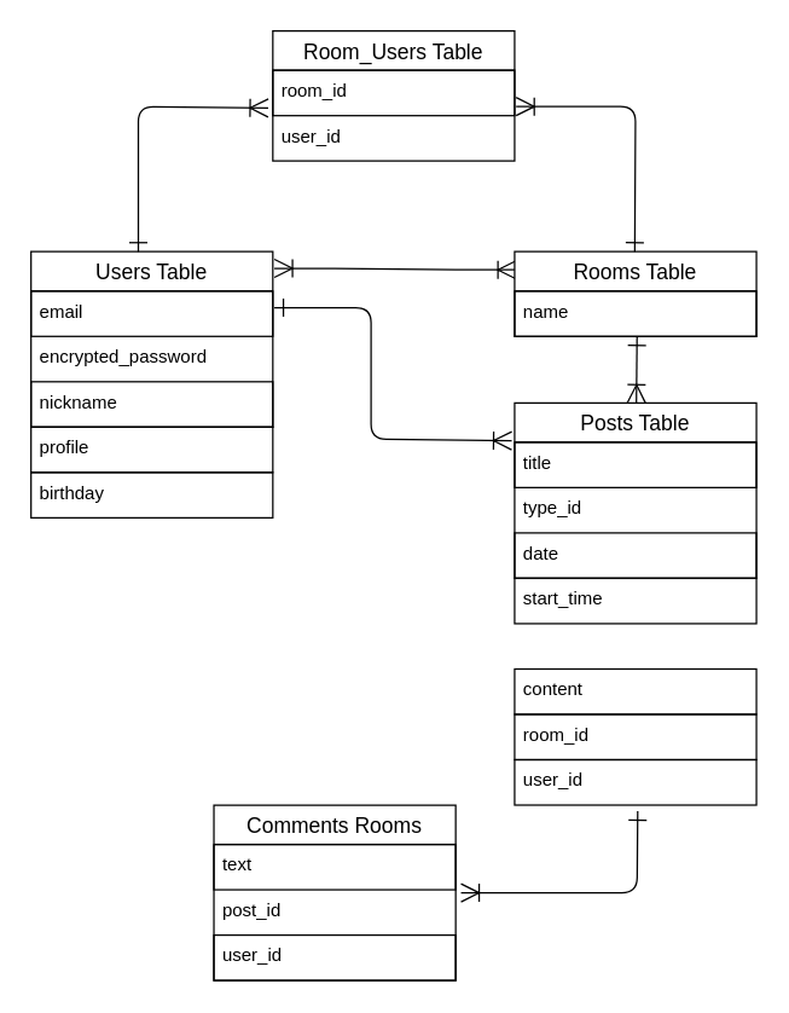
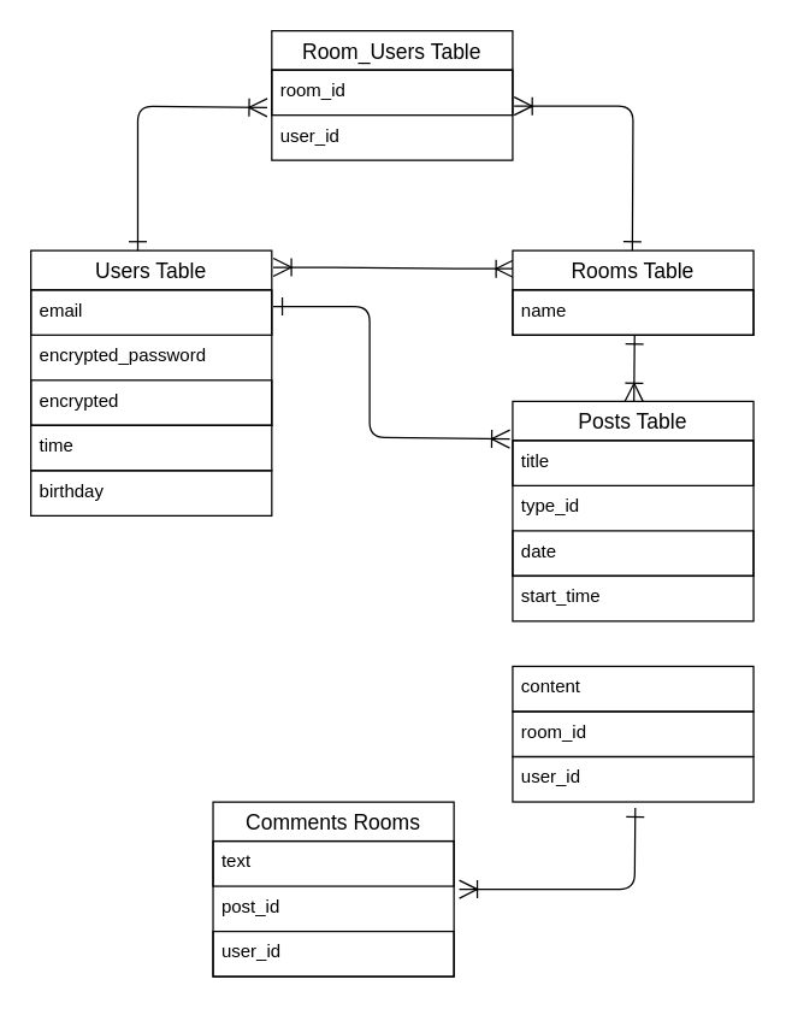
- <mxCell id="14" value="nickname" style="text;strokeColor=default;fillColor=none;spacingLeft=4;spacingRight=4;overflow=hidden;rotatable=0;points=[[0,0.5,0,0,0],[1,0.5,0,0,0]];portConstraint=eastwest;fontSize=12;" parent="11" vertex="1"><mxGeometry y="86" width="160" height="30" as="geometry" /></mxCell>
+ <mxCell id="14" value="encrypted" style="text;strokeColor=default;fillColor=none;spacingLeft=4;spacingRight=4;overflow=hidden;rotatable=0;points=[[0,0.5,0,0,0],[1,0.5,0,0,0]];portConstraint=eastwest;fontSize=12;" parent="11" vertex="1"><mxGeometry y="86" width="160" height="30" as="geometry" /></mxCell>
- <mxCell id="15" value="profile" style="text;strokeColor=default;fillColor=none;spacingLeft=4;spacingRight=4;overflow=hidden;rotatable=0;points=[[0,0.5],[1,0.5]];portConstraint=eastwest;fontSize=12;" parent="10" vertex="1"><mxGeometry y="116" width="160" height="30" as="geometry" /></mxCell>
+ <mxCell id="15" value="time" style="text;strokeColor=default;fillColor=none;spacingLeft=4;spacingRight=4;overflow=hidden;rotatable=0;points=[[0,0.5],[1,0.5]];portConstraint=eastwest;fontSize=12;" parent="10" vertex="1"><mxGeometry y="116" width="160" height="30" as="geometry" /></mxCell>
